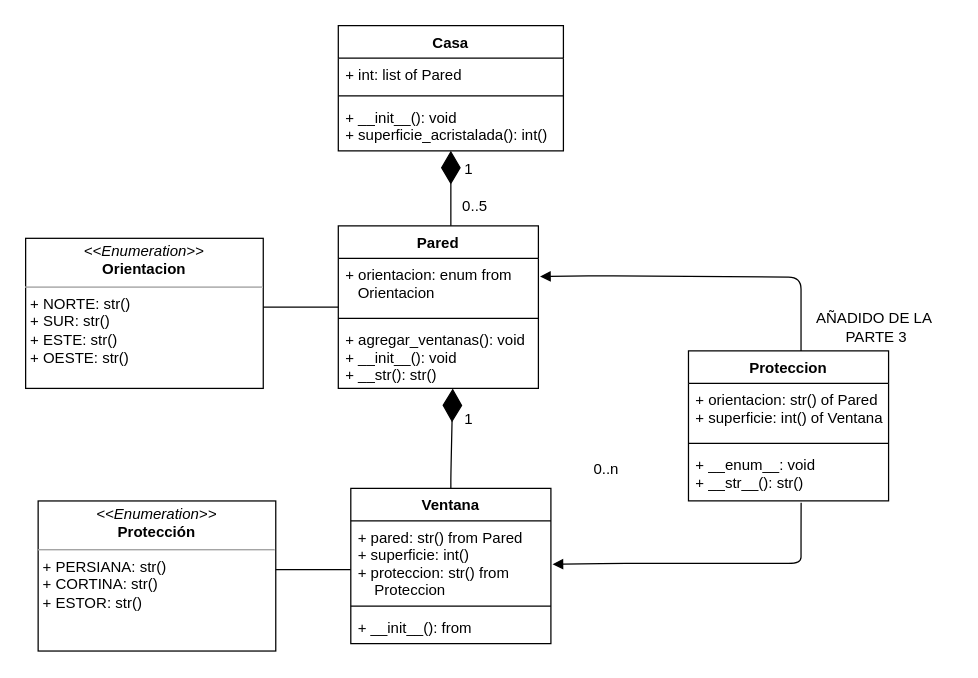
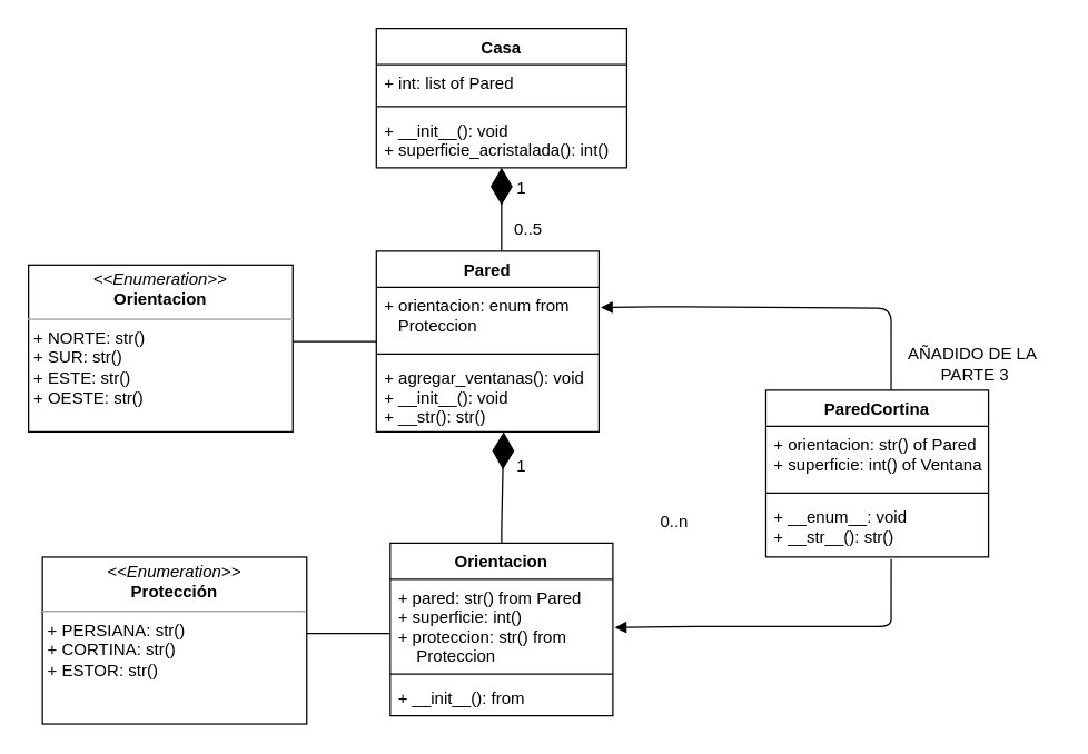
- <mxCell id="3" value="+ orientacion: enum from&#10;   Orientacion&#10;" style="text;strokeColor=none;fillColor=none;align=left;verticalAlign=top;spacingLeft=4;spacingRight=4;overflow=hidden;rotatable=0;points=[[0,0.5],[1,0.5]];portConstraint=eastwest;" vertex="1" parent="2"><mxGeometry y="26" width="160" height="44" as="geometry" /></mxCell>
+ <mxCell id="3" value="+ orientacion: enum from&#10;   Proteccion&#10;" style="text;strokeColor=none;fillColor=none;align=left;verticalAlign=top;spacingLeft=4;spacingRight=4;overflow=hidden;rotatable=0;points=[[0,0.5],[1,0.5]];portConstraint=eastwest;" vertex="1" parent="2"><mxGeometry y="26" width="160" height="44" as="geometry" /></mxCell>
- <mxCell id="23" value="Proteccion" style="swimlane;fontStyle=1;align=center;verticalAlign=top;childLayout=stackLayout;horizontal=1;startSize=26;horizontalStack=0;resizeParent=1;resizeParentMax=0;resizeLast=0;collapsible=1;marginBottom=0;" vertex="1" parent="1"><mxGeometry x="550" y="280" width="160" height="120" as="geometry" /></mxCell>
+ <mxCell id="23" value="ParedCortina" style="swimlane;fontStyle=1;align=center;verticalAlign=top;childLayout=stackLayout;horizontal=1;startSize=26;horizontalStack=0;resizeParent=1;resizeParentMax=0;resizeLast=0;collapsible=1;marginBottom=0;" vertex="1" parent="1"><mxGeometry x="550" y="280" width="160" height="120" as="geometry" /></mxCell>
- <mxCell id="7" value="Ventana" style="swimlane;fontStyle=1;align=center;verticalAlign=top;childLayout=stackLayout;horizontal=1;startSize=26;horizontalStack=0;resizeParent=1;resizeParentMax=0;resizeLast=0;collapsible=1;marginBottom=0;" vertex="1" parent="1"><mxGeometry x="280" y="390" width="160" height="124" as="geometry" /></mxCell>
+ <mxCell id="7" value="Orientacion" style="swimlane;fontStyle=1;align=center;verticalAlign=top;childLayout=stackLayout;horizontal=1;startSize=26;horizontalStack=0;resizeParent=1;resizeParentMax=0;resizeLast=0;collapsible=1;marginBottom=0;" vertex="1" parent="1"><mxGeometry x="280" y="390" width="160" height="124" as="geometry" /></mxCell>
